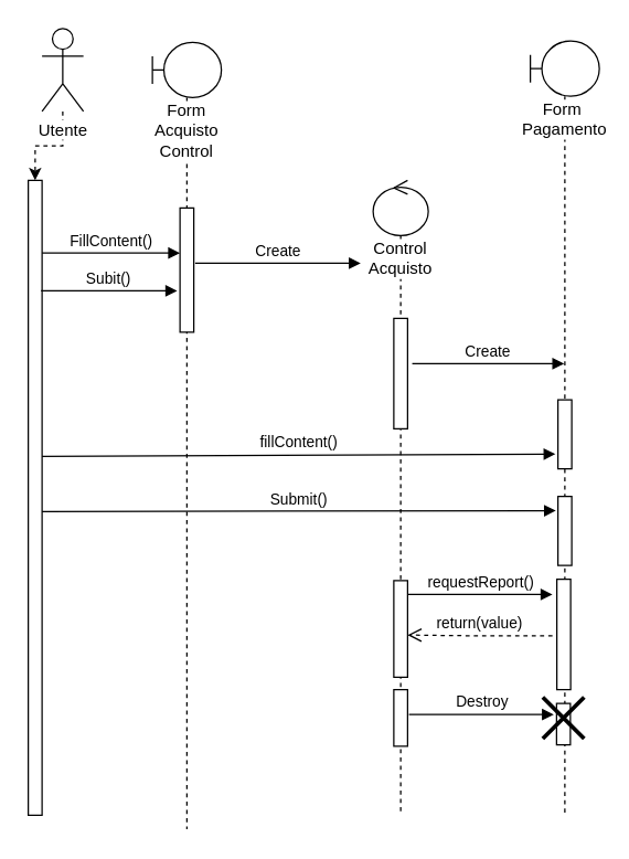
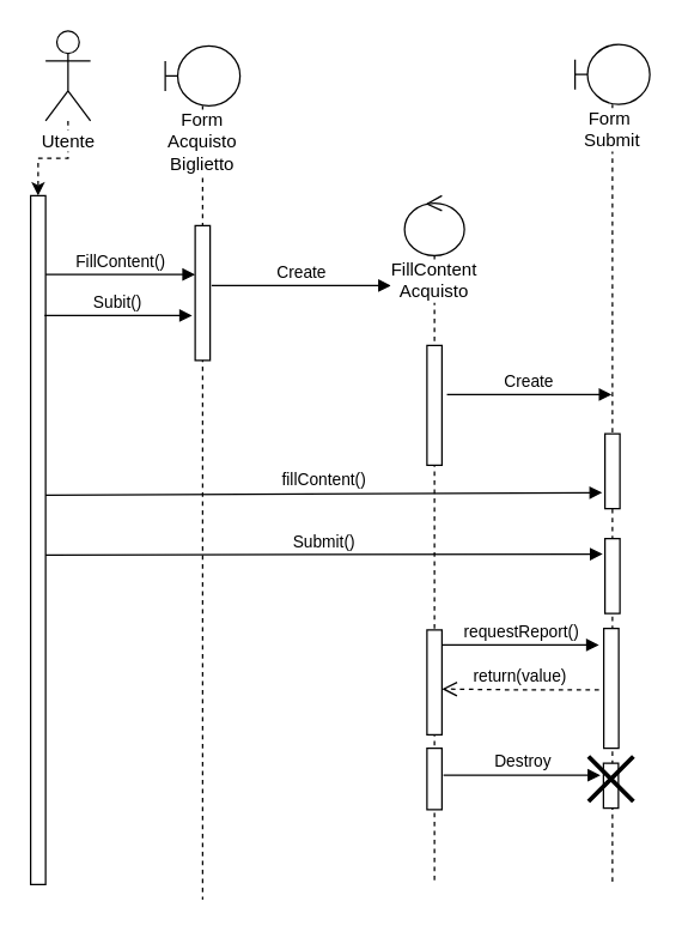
- <mxCell id="12" value="Form&amp;nbsp;&lt;br&gt;Pagamento" style="shape=umlLifeline;participant=umlBoundary;perimeter=lifelinePerimeter;whiteSpace=wrap;html=1;container=1;collapsible=0;recursiveResize=0;verticalAlign=top;spacingTop=36;labelBackgroundColor=#ffffff;outlineConnect=0;" vertex="1" parent="1"><mxGeometry x="384" y="29" width="50" height="561" as="geometry" /></mxCell>
+ <mxCell id="12" value="Form&amp;nbsp;&lt;br&gt;Submit" style="shape=umlLifeline;participant=umlBoundary;perimeter=lifelinePerimeter;whiteSpace=wrap;html=1;container=1;collapsible=0;recursiveResize=0;verticalAlign=top;spacingTop=36;labelBackgroundColor=#ffffff;outlineConnect=0;" vertex="1" parent="1"><mxGeometry x="384" y="29" width="50" height="561" as="geometry" /></mxCell>
- <mxCell id="5" value="Form&lt;br&gt;Acquisto&lt;br&gt;Control" style="shape=umlLifeline;participant=umlBoundary;perimeter=lifelinePerimeter;whiteSpace=wrap;html=1;container=1;collapsible=0;recursiveResize=0;verticalAlign=top;spacingTop=36;labelBackgroundColor=#ffffff;outlineConnect=0;size=40;" vertex="1" parent="1"><mxGeometry x="110" y="30" width="50" height="570" as="geometry" /></mxCell>
+ <mxCell id="5" value="Form&lt;br&gt;Acquisto&lt;br&gt;Biglietto" style="shape=umlLifeline;participant=umlBoundary;perimeter=lifelinePerimeter;whiteSpace=wrap;html=1;container=1;collapsible=0;recursiveResize=0;verticalAlign=top;spacingTop=36;labelBackgroundColor=#ffffff;outlineConnect=0;size=40;" vertex="1" parent="1"><mxGeometry x="110" y="30" width="50" height="570" as="geometry" /></mxCell>
- <mxCell id="9" value="Control&lt;br&gt;Acquisto" style="shape=umlLifeline;participant=umlControl;perimeter=lifelinePerimeter;whiteSpace=wrap;html=1;container=1;collapsible=0;recursiveResize=0;verticalAlign=top;spacingTop=36;labelBackgroundColor=#ffffff;outlineConnect=0;" vertex="1" parent="1"><mxGeometry x="270" y="130" width="40" height="460" as="geometry" /></mxCell>
+ <mxCell id="9" value="FillContent&lt;br&gt;Acquisto" style="shape=umlLifeline;participant=umlControl;perimeter=lifelinePerimeter;whiteSpace=wrap;html=1;container=1;collapsible=0;recursiveResize=0;verticalAlign=top;spacingTop=36;labelBackgroundColor=#ffffff;outlineConnect=0;" vertex="1" parent="1"><mxGeometry x="270" y="130" width="40" height="460" as="geometry" /></mxCell>
